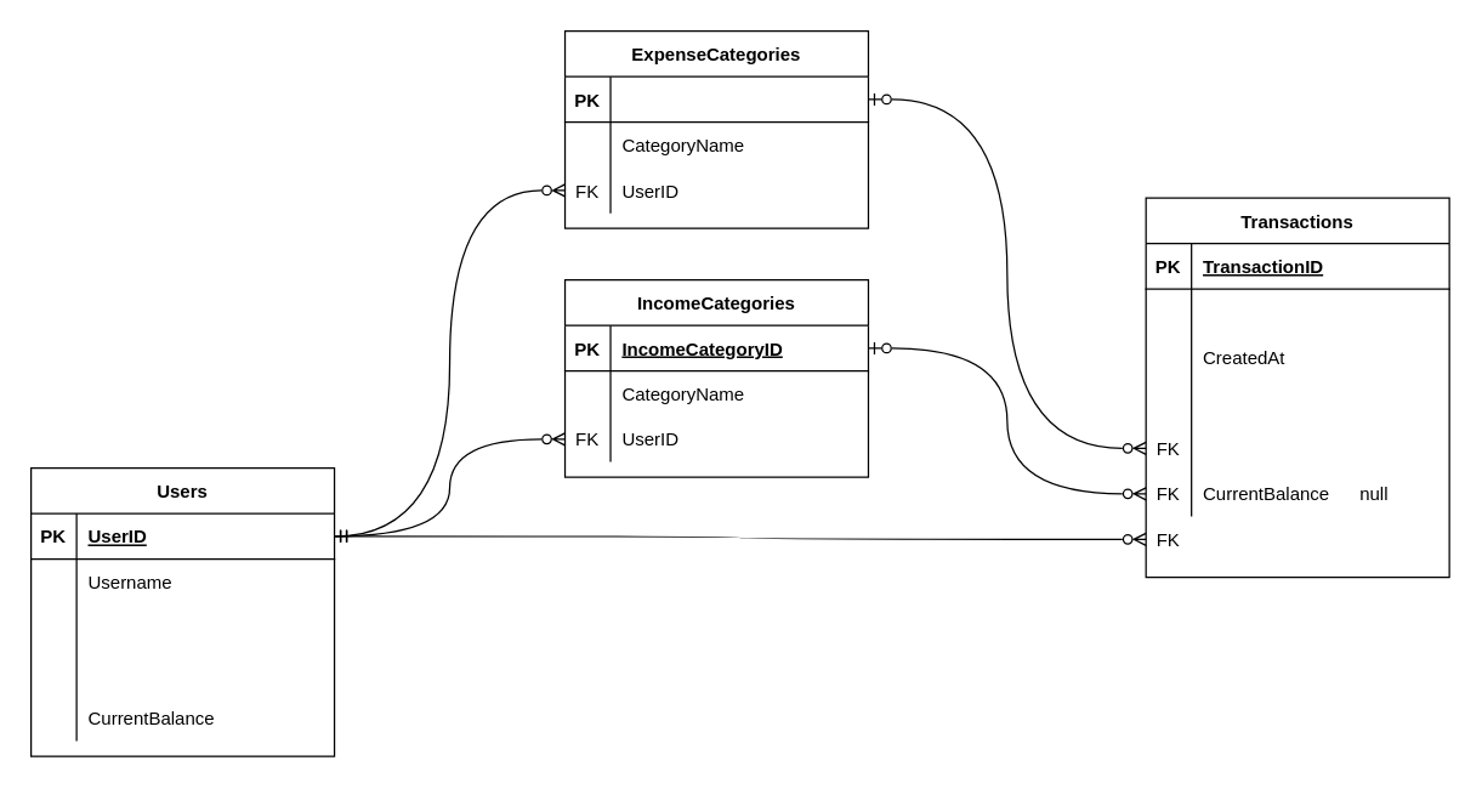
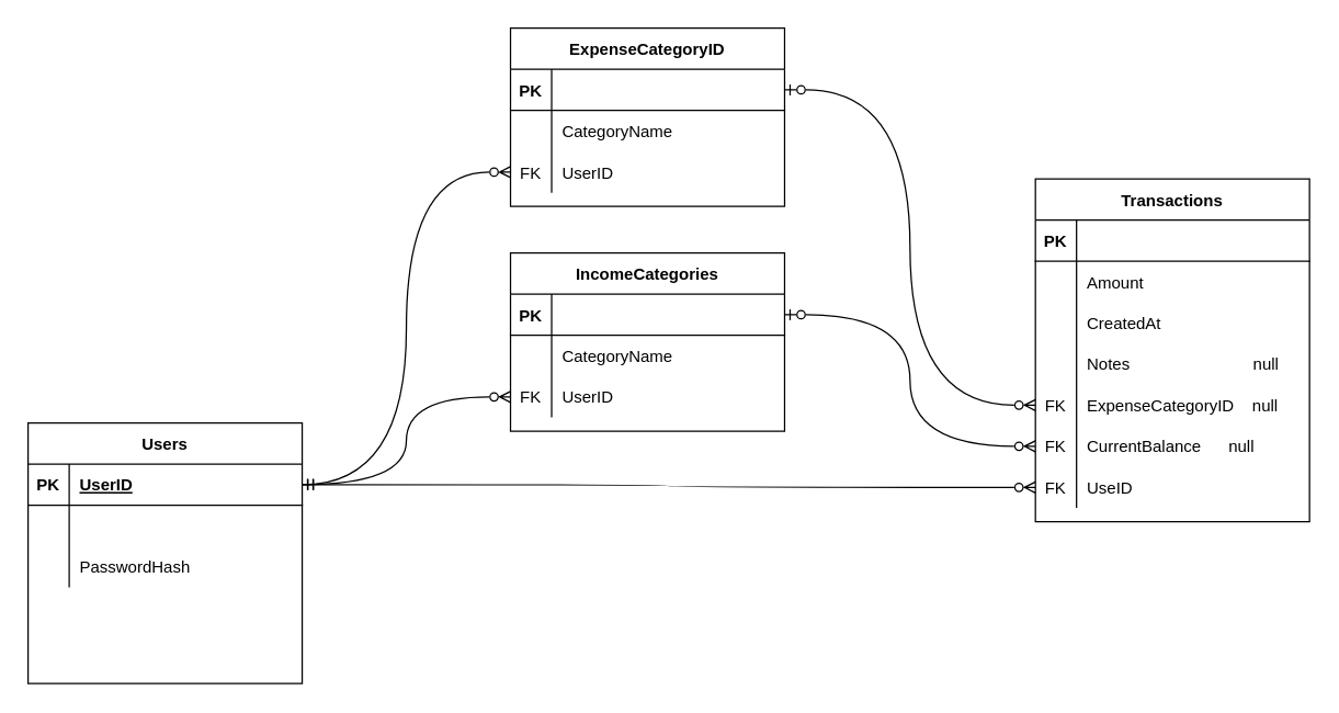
- <mxCell id="17" value="ExpenseCategories" style="shape=table;startSize=30;container=1;collapsible=1;childLayout=tableLayout;fixedRows=1;rowLines=0;fontStyle=1;align=center;resizeLast=1;" parent="1" vertex="1"><mxGeometry x="372" y="20" width="200" height="130" as="geometry" /></mxCell>
+ <mxCell id="17" value="ExpenseCategoryID" style="shape=table;startSize=30;container=1;collapsible=1;childLayout=tableLayout;fixedRows=1;rowLines=0;fontStyle=1;align=center;resizeLast=1;" parent="1" vertex="1"><mxGeometry x="372" y="20" width="200" height="130" as="geometry" /></mxCell>
- <mxCell id="32" value="TransactionID" style="shape=partialRectangle;overflow=hidden;connectable=0;fillColor=none;top=0;left=0;bottom=0;right=0;align=left;spacingLeft=6;fontStyle=5;" parent="30" vertex="1"><mxGeometry x="30" width="170" height="30" as="geometry"><mxRectangle width="170" height="30" as="alternateBounds" /></mxGeometry></mxCell>
+ <mxCell id="35" value="Amount" style="shape=partialRectangle;overflow=hidden;connectable=0;fillColor=none;top=0;left=0;bottom=0;right=0;align=left;spacingLeft=6;" parent="33" vertex="1"><mxGeometry x="30" width="170" height="30" as="geometry"><mxRectangle width="170" height="30" as="alternateBounds" /></mxGeometry></mxCell>
- <mxCell id="54" value="IncomeCategoryID" style="shape=partialRectangle;overflow=hidden;connectable=0;fillColor=none;top=0;left=0;bottom=0;right=0;align=left;spacingLeft=6;fontStyle=5;" parent="52" vertex="1"><mxGeometry x="30" width="170" height="30" as="geometry"><mxRectangle width="170" height="30" as="alternateBounds" /></mxGeometry></mxCell>
+ <mxCell id="41" value="Notes                           null" style="shape=partialRectangle;overflow=hidden;connectable=0;fillColor=none;top=0;left=0;bottom=0;right=0;align=left;spacingLeft=6;" parent="39" vertex="1"><mxGeometry x="30" width="170" height="30" as="geometry"><mxRectangle width="170" height="30" as="alternateBounds" /></mxGeometry></mxCell>
+ <mxCell id="44" value="ExpenseCategoryID    null" style="shape=partialRectangle;overflow=hidden;connectable=0;fillColor=none;top=0;left=0;bottom=0;right=0;align=left;spacingLeft=6;" parent="42" vertex="1"><mxGeometry x="30" width="170" height="30" as="geometry"><mxRectangle width="170" height="30" as="alternateBounds" /></mxGeometry></mxCell>
+ <mxCell id="50" value="UseID" style="shape=partialRectangle;overflow=hidden;connectable=0;fillColor=none;top=0;left=0;bottom=0;right=0;align=left;spacingLeft=6;" parent="48" vertex="1"><mxGeometry x="30" width="170" height="30" as="geometry"><mxRectangle width="170" height="30" as="alternateBounds" /></mxGeometry></mxCell>
- <mxCell id="8" value="Username" style="shape=partialRectangle;overflow=hidden;connectable=0;fillColor=none;top=0;left=0;bottom=0;right=0;align=left;spacingLeft=6;" parent="6" vertex="1"><mxGeometry x="30" width="170" height="30" as="geometry"><mxRectangle width="170" height="30" as="alternateBounds" /></mxGeometry></mxCell>
+ <mxCell id="11" value="PasswordHash" style="shape=partialRectangle;overflow=hidden;connectable=0;fillColor=none;top=0;left=0;bottom=0;right=0;align=left;spacingLeft=6;" parent="9" vertex="1"><mxGeometry x="30" width="170" height="30" as="geometry"><mxRectangle width="170" height="30" as="alternateBounds" /></mxGeometry></mxCell>
- <mxCell id="16" value="CurrentBalance" style="shape=partialRectangle;overflow=hidden;connectable=0;fillColor=none;top=0;left=0;bottom=0;right=0;align=left;spacingLeft=6;" parent="14" vertex="1"><mxGeometry x="30" width="170" height="30" as="geometry"><mxRectangle width="170" height="30" as="alternateBounds" /></mxGeometry></mxCell>
